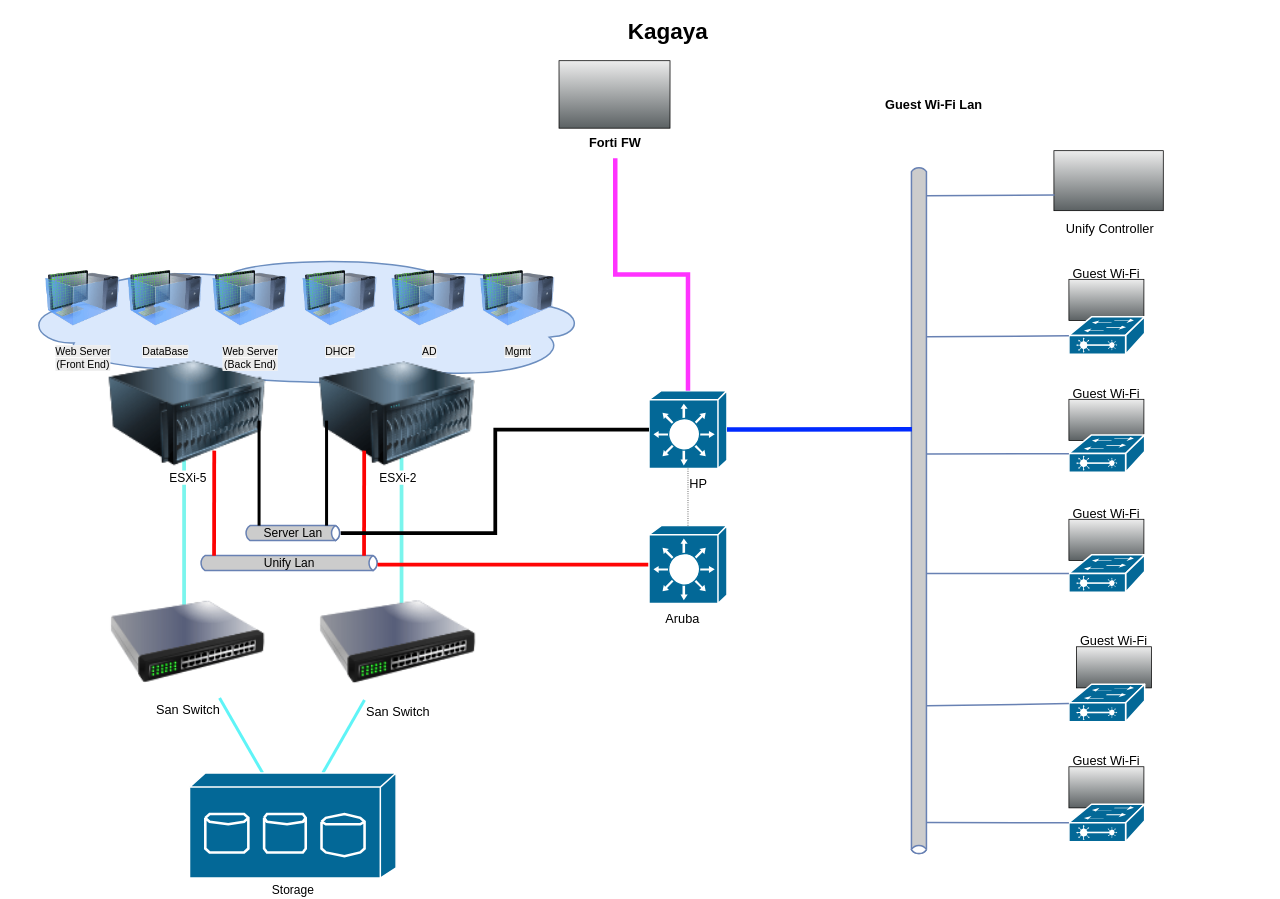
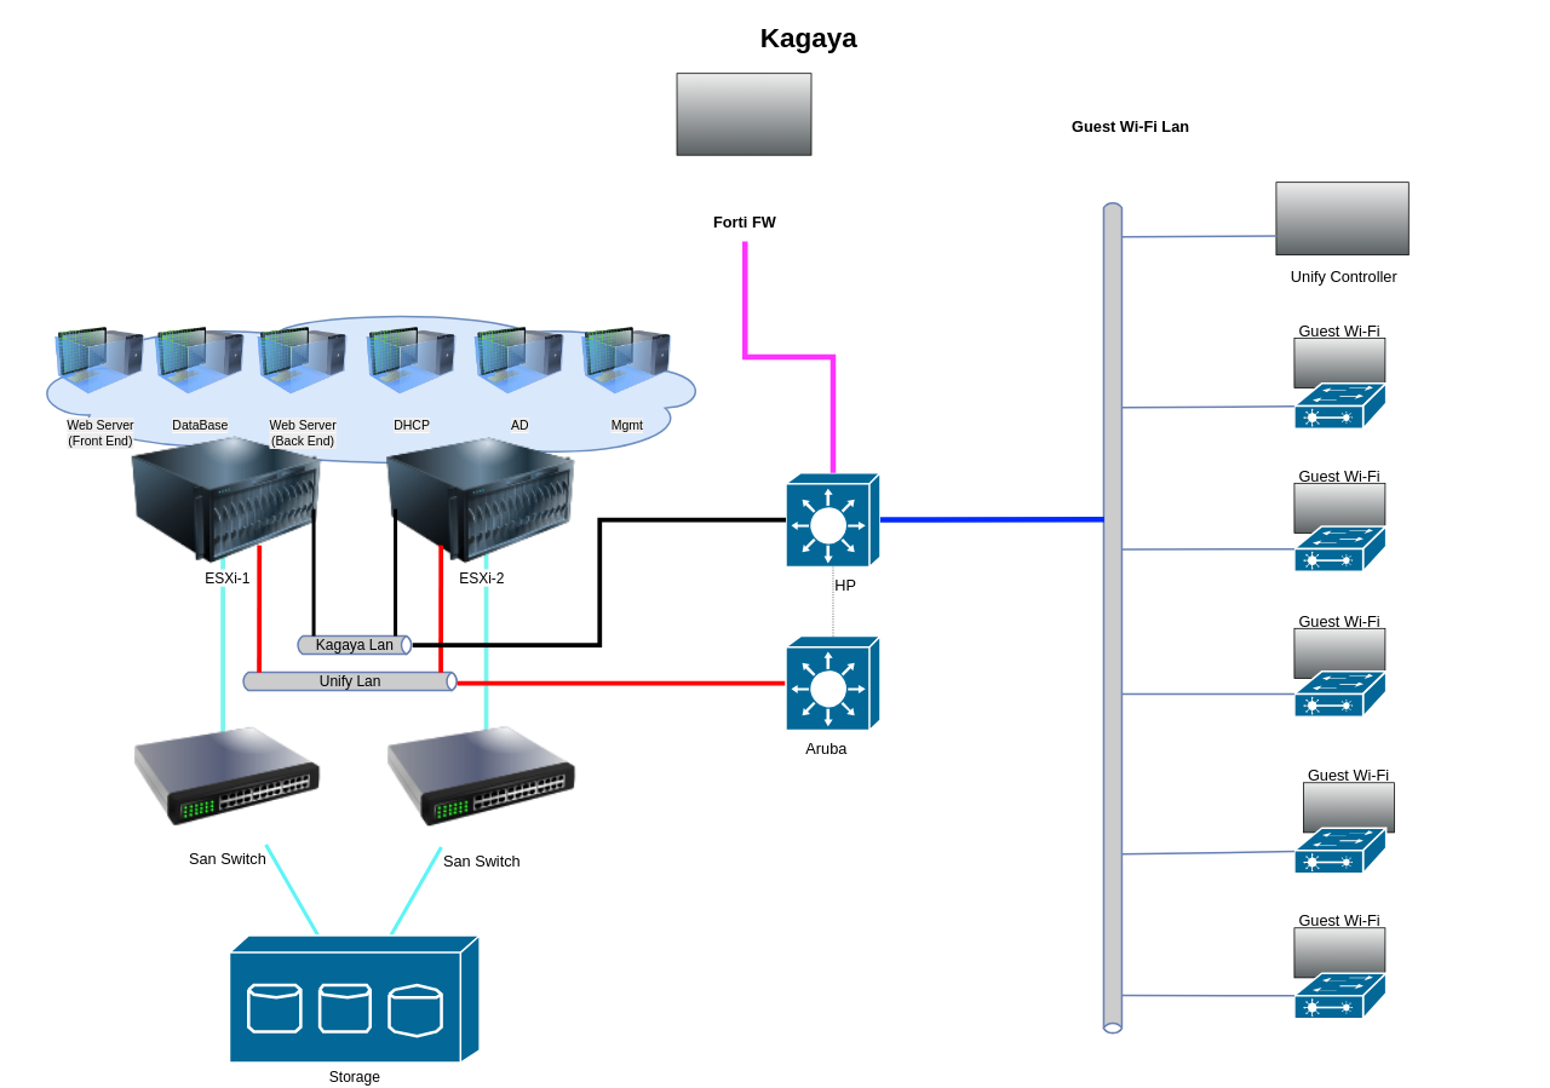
- <mxCell id="66" value="Forti FW" style="text;strokeColor=none;align=center;fillColor=none;html=1;verticalAlign=middle;whiteSpace=wrap;rounded=0;fontSize=17;fontStyle=1" vertex="1" parent="1"><mxGeometry x="745" y="170" width="150" height="40" as="geometry" /></mxCell>
+ <mxCell id="66" value="Forti FW" style="text;strokeColor=none;align=center;fillColor=none;html=1;verticalAlign=middle;whiteSpace=wrap;rounded=0;fontSize=17;fontStyle=1" vertex="1" parent="1"><mxGeometry x="745" y="225" width="150" height="40" as="geometry" /></mxCell>
- <mxCell id="6" value="ESXi-5" style="image;html=1;image=img/lib/clip_art/computers/Server_128x128.png;fontSize=16;movable=1;resizable=1;rotatable=1;deletable=1;editable=1;locked=0;connectable=1;" parent="1" vertex="1"><mxGeometry x="134" y="480" width="231" height="140" as="geometry" /></mxCell>
+ <mxCell id="6" value="ESXi-1" style="image;html=1;image=img/lib/clip_art/computers/Server_128x128.png;fontSize=16;movable=1;resizable=1;rotatable=1;deletable=1;editable=1;locked=0;connectable=1;" parent="1" vertex="1"><mxGeometry x="134" y="480" width="231" height="140" as="geometry" /></mxCell>
- <mxCell id="17" value="&lt;font style=&quot;font-size: 16px; color: rgb(0, 0, 0);&quot;&gt;Server Lan&lt;/font&gt;" style="html=1;outlineConnect=0;fillColor=#CCCCCC;strokeColor=#6881B3;gradientColor=none;gradientDirection=north;strokeWidth=2;shape=mxgraph.networks.bus;gradientColor=none;gradientDirection=north;fontColor=#ffffff;perimeter=backbonePerimeter;backboneSize=20;" vertex="1" parent="1"><mxGeometry x="325" y="700" width="130" height="20" as="geometry" /></mxCell>
+ <mxCell id="17" value="&lt;font style=&quot;font-size: 16px; color: rgb(0, 0, 0);&quot;&gt;Kagaya Lan&lt;/font&gt;" style="html=1;outlineConnect=0;fillColor=#CCCCCC;strokeColor=#6881B3;gradientColor=none;gradientDirection=north;strokeWidth=2;shape=mxgraph.networks.bus;gradientColor=none;gradientDirection=north;fontColor=#ffffff;perimeter=backbonePerimeter;backboneSize=20;" vertex="1" parent="1"><mxGeometry x="325" y="700" width="130" height="20" as="geometry" /></mxCell>
